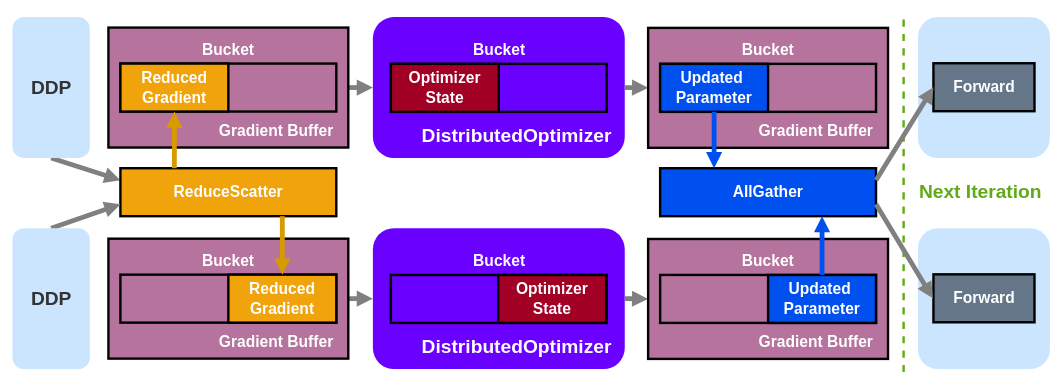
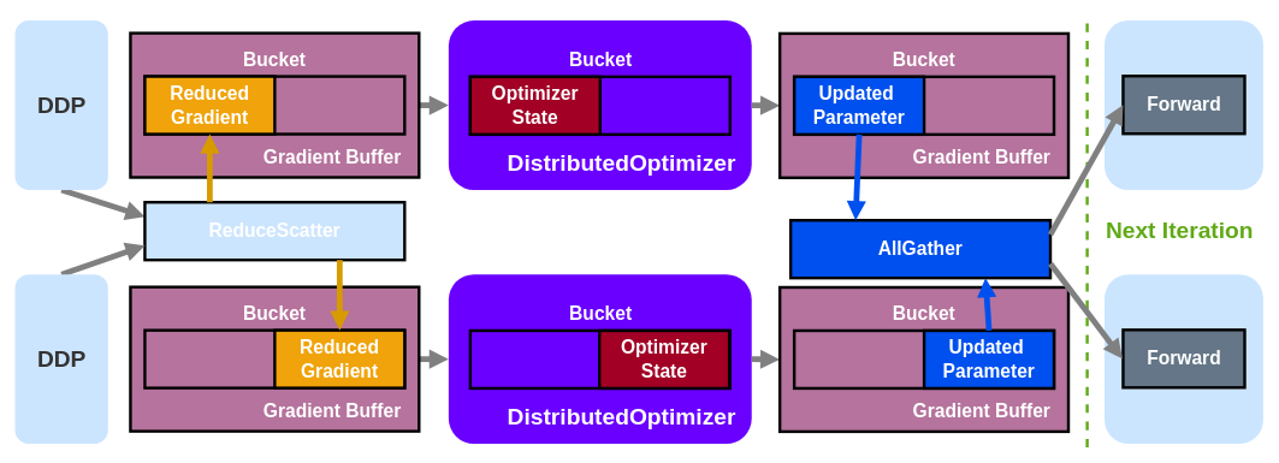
- <mxCell id="4" value="&lt;b style=&quot;border-color: var(--border-color);&quot;&gt;ReduceScatter&lt;/b&gt;" style="rounded=1;whiteSpace=wrap;html=1;fontSize=26;fillColor=#f0a30a;strokeColor=default;verticalAlign=middle;arcSize=0;fontColor=#FFFFFF;strokeWidth=4;" vertex="1" parent="1"><mxGeometry x="200" y="280" width="360" height="80" as="geometry" /></mxCell>
+ <mxCell id="4" value="&lt;b style=&quot;border-color: var(--border-color);&quot;&gt;ReduceScatter&lt;/b&gt;" style="rounded=1;whiteSpace=wrap;html=1;fontSize=26;fillColor=#cce5ff;strokeColor=default;verticalAlign=middle;arcSize=0;fontColor=#FFFFFF;strokeWidth=4;" vertex="1" parent="1"><mxGeometry x="200" y="280" width="360" height="80" as="geometry" /></mxCell>
- <mxCell id="3" value="&lt;b style=&quot;border-color: var(--border-color);&quot;&gt;AllGather&lt;/b&gt;" style="rounded=1;whiteSpace=wrap;html=1;fontSize=26;fillColor=#0050ef;strokeColor=default;verticalAlign=middle;arcSize=0;fontColor=#ffffff;strokeWidth=4;" vertex="1" parent="1"><mxGeometry x="1100" y="280" width="360" height="80" as="geometry" /></mxCell>
+ <mxCell id="3" value="&lt;b style=&quot;border-color: var(--border-color);&quot;&gt;AllGather&lt;/b&gt;" style="rounded=1;whiteSpace=wrap;html=1;fontSize=26;fillColor=#0050ef;strokeColor=default;verticalAlign=middle;arcSize=0;fontColor=#ffffff;strokeWidth=4;" vertex="1" parent="1"><mxGeometry x="1095" y="305" width="360" height="80" as="geometry" /></mxCell>
